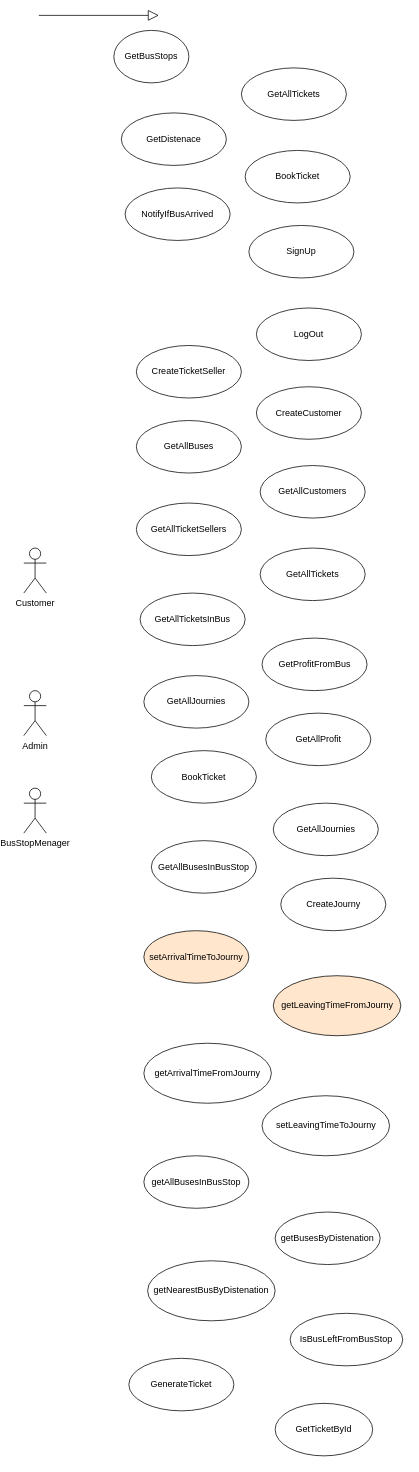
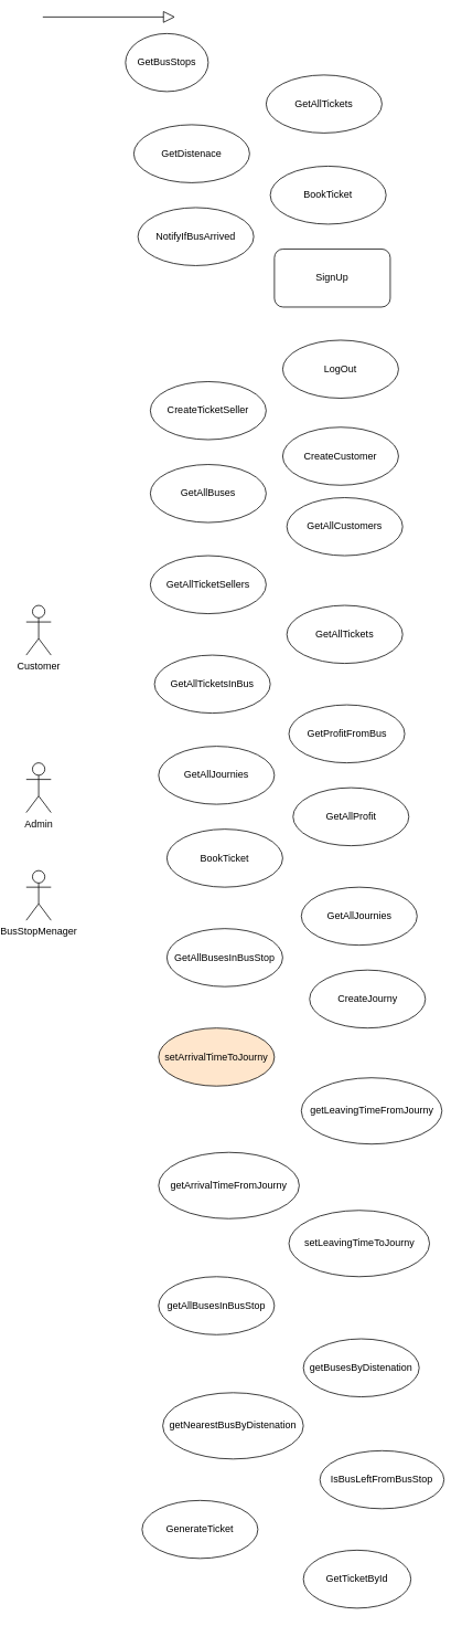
- <mxCell id="11" value="&lt;span style=&quot;text-align: left;&quot;&gt;SignUp&lt;/span&gt;" style="ellipse;whiteSpace=wrap;html=1;" vertex="1" parent="1"><mxGeometry x="320" y="300" width="140" height="70" as="geometry" /></mxCell>
+ <mxCell id="11" value="&lt;span style=&quot;text-align: left;&quot;&gt;SignUp&lt;/span&gt;" style="whiteSpace=wrap;html=1;rounded=1;" vertex="1" parent="1"><mxGeometry x="320" y="300" width="140" height="70" as="geometry" /></mxCell>
- <mxCell id="16" value="&lt;span style=&quot;text-align: left;&quot;&gt;GetAllCustomers&lt;/span&gt;" style="ellipse;whiteSpace=wrap;html=1;" vertex="1" parent="1"><mxGeometry x="335" y="620" width="140" height="70" as="geometry" /></mxCell>
+ <mxCell id="16" value="&lt;span style=&quot;text-align: left;&quot;&gt;GetAllCustomers&lt;/span&gt;" style="ellipse;whiteSpace=wrap;html=1;" vertex="1" parent="1"><mxGeometry x="335" y="600" width="140" height="70" as="geometry" /></mxCell>
- <mxCell id="28" value="&lt;span style=&quot;text-align: left;&quot;&gt;getLeavingTimeFromJourny&lt;/span&gt;&lt;span style=&quot;text-align: left;&quot;&gt;&lt;br&gt;&lt;/span&gt;" style="ellipse;whiteSpace=wrap;html=1;fillColor=#ffe6cc;" vertex="1" parent="1"><mxGeometry x="352.5" y="1300" width="170" height="80" as="geometry" /></mxCell>
+ <mxCell id="28" value="&lt;span style=&quot;text-align: left;&quot;&gt;getLeavingTimeFromJourny&lt;/span&gt;&lt;span style=&quot;text-align: left;&quot;&gt;&lt;br&gt;&lt;/span&gt;" style="ellipse;whiteSpace=wrap;html=1;" vertex="1" parent="1"><mxGeometry x="352.5" y="1300" width="170" height="80" as="geometry" /></mxCell>
